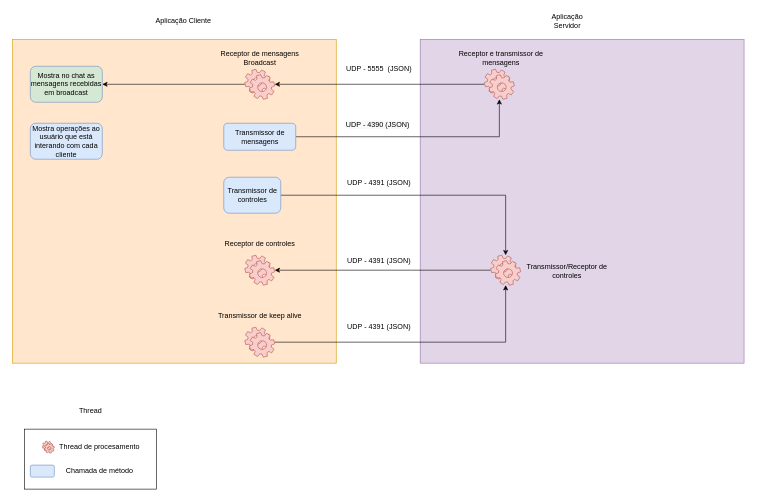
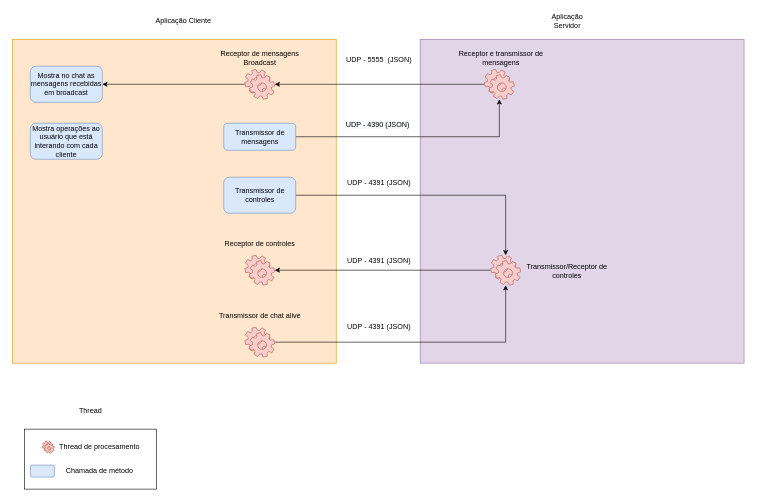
- <mxCell id="22" value="UDP - 5555&amp;nbsp; (JSON)" style="text;html=1;align=center;verticalAlign=middle;resizable=0;points=[];autosize=1;" vertex="1" parent="1"><mxGeometry x="570.5" y="105" width="120" height="20" as="geometry" /></mxCell>
+ <mxCell id="22" value="UDP - 5555&amp;nbsp; (JSON)" style="text;html=1;align=center;verticalAlign=middle;resizable=0;points=[];autosize=1;" vertex="1" parent="1"><mxGeometry x="570.5" y="90" width="120" height="20" as="geometry" /></mxCell>
- <mxCell id="27" value="Mostra no chat as mensagens recebidas em broadcast" style="rounded=1;whiteSpace=wrap;html=1;fillColor=#d5e8d4;strokeColor=#6c8ebf;" vertex="1" parent="1"><mxGeometry x="50" y="110" width="120" height="60" as="geometry" /></mxCell>
+ <mxCell id="27" value="Mostra no chat as mensagens recebidas em broadcast" style="rounded=1;whiteSpace=wrap;html=1;fillColor=#dae8fc;strokeColor=#6c8ebf;" vertex="1" parent="1"><mxGeometry x="50" y="110" width="120" height="60" as="geometry" /></mxCell>
- <mxCell id="24" value="Transmissor de controles" style="rounded=1;whiteSpace=wrap;html=1;fillColor=#dae8fc;strokeColor=#6c8ebf;" vertex="1" parent="1"><mxGeometry x="372.5" y="295" width="95" height="60" as="geometry" /></mxCell>
+ <mxCell id="24" value="Transmissor de controles" style="rounded=1;whiteSpace=wrap;html=1;fillColor=#dae8fc;strokeColor=#6c8ebf;" vertex="1" parent="1"><mxGeometry x="372.5" y="295" width="120" height="60" as="geometry" /></mxCell>
- <mxCell id="30" value="Transmissor de keep alive" style="text;html=1;strokeColor=none;fillColor=none;align=center;verticalAlign=middle;whiteSpace=wrap;rounded=0;" vertex="1" parent="1"><mxGeometry x="347.5" y="525" width="170" as="geometry" /></mxCell>
+ <mxCell id="30" value="Transmissor de chat alive" style="text;html=1;strokeColor=none;fillColor=none;align=center;verticalAlign=middle;whiteSpace=wrap;rounded=0;" vertex="1" parent="1"><mxGeometry x="347.5" y="525" width="170" as="geometry" /></mxCell>
